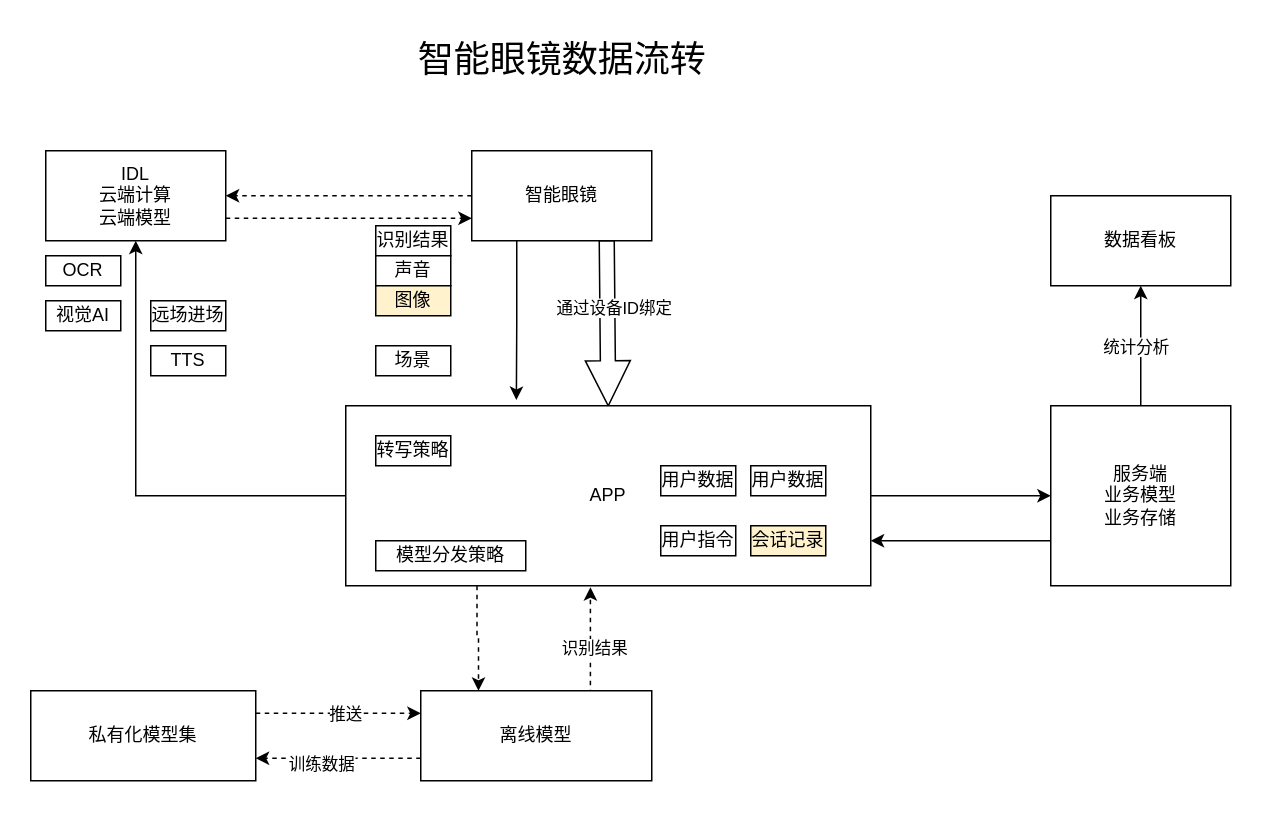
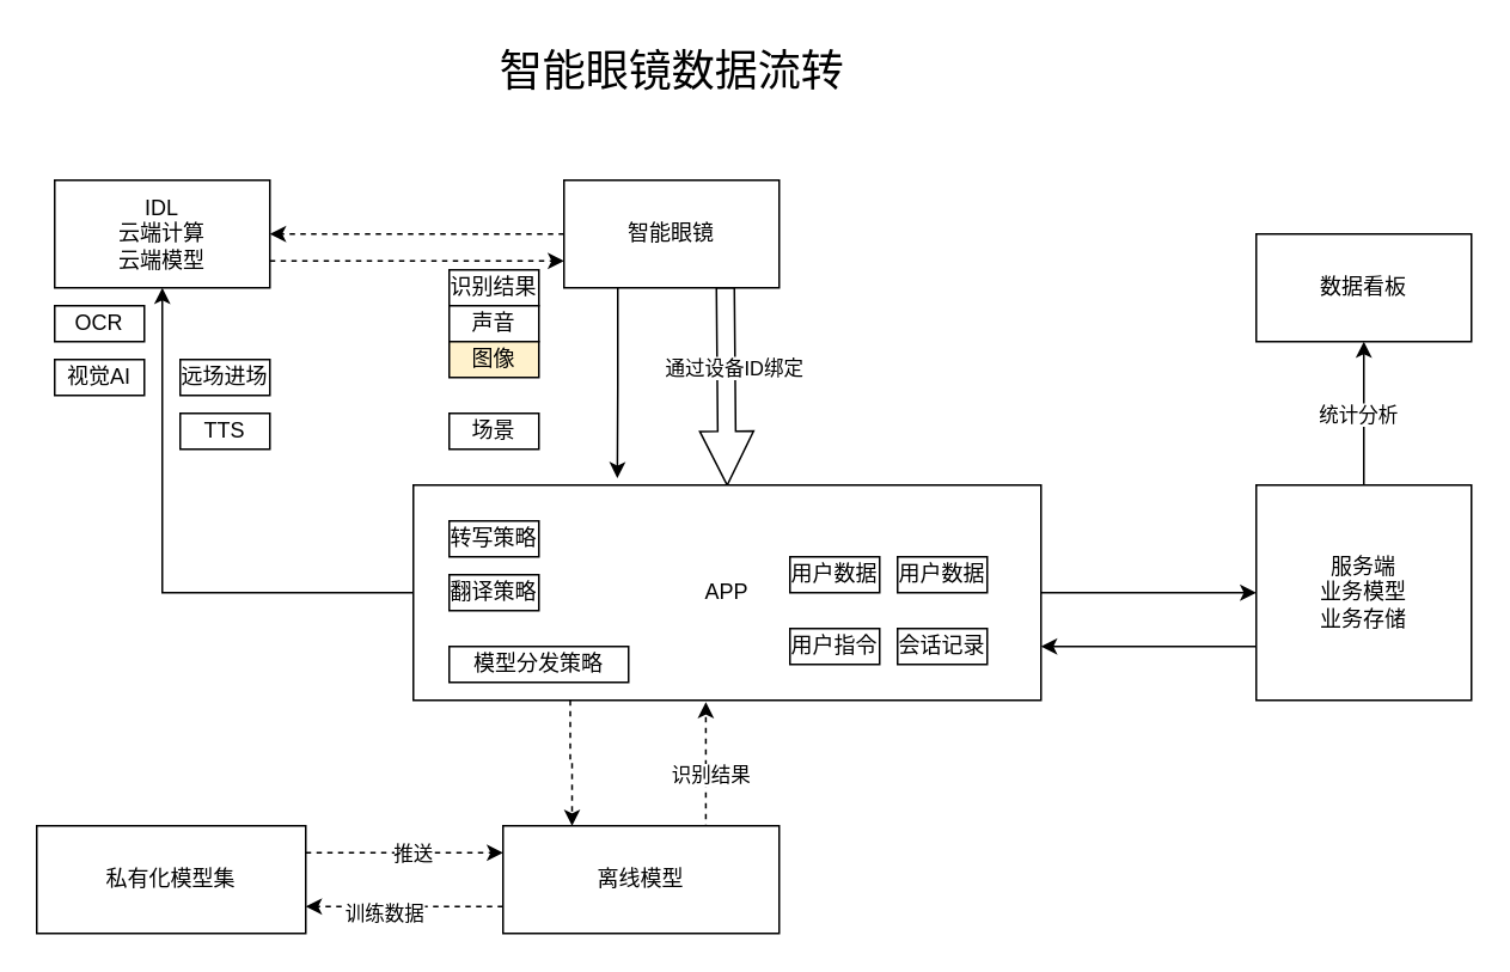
+ <mxCell id="30" value="翻译策略" style="rounded=0;whiteSpace=wrap;html=1;" vertex="1" parent="1"><mxGeometry x="250" y="320" width="50" height="20" as="geometry" /></mxCell>
- <mxCell id="28" value="会话记录" style="rounded=0;whiteSpace=wrap;html=1;fillColor=#fff2cc;" vertex="1" parent="1"><mxGeometry x="500" y="350" width="50" height="20" as="geometry" /></mxCell>
+ <mxCell id="28" value="会话记录" style="rounded=0;whiteSpace=wrap;html=1;" vertex="1" parent="1"><mxGeometry x="500" y="350" width="50" height="20" as="geometry" /></mxCell>
